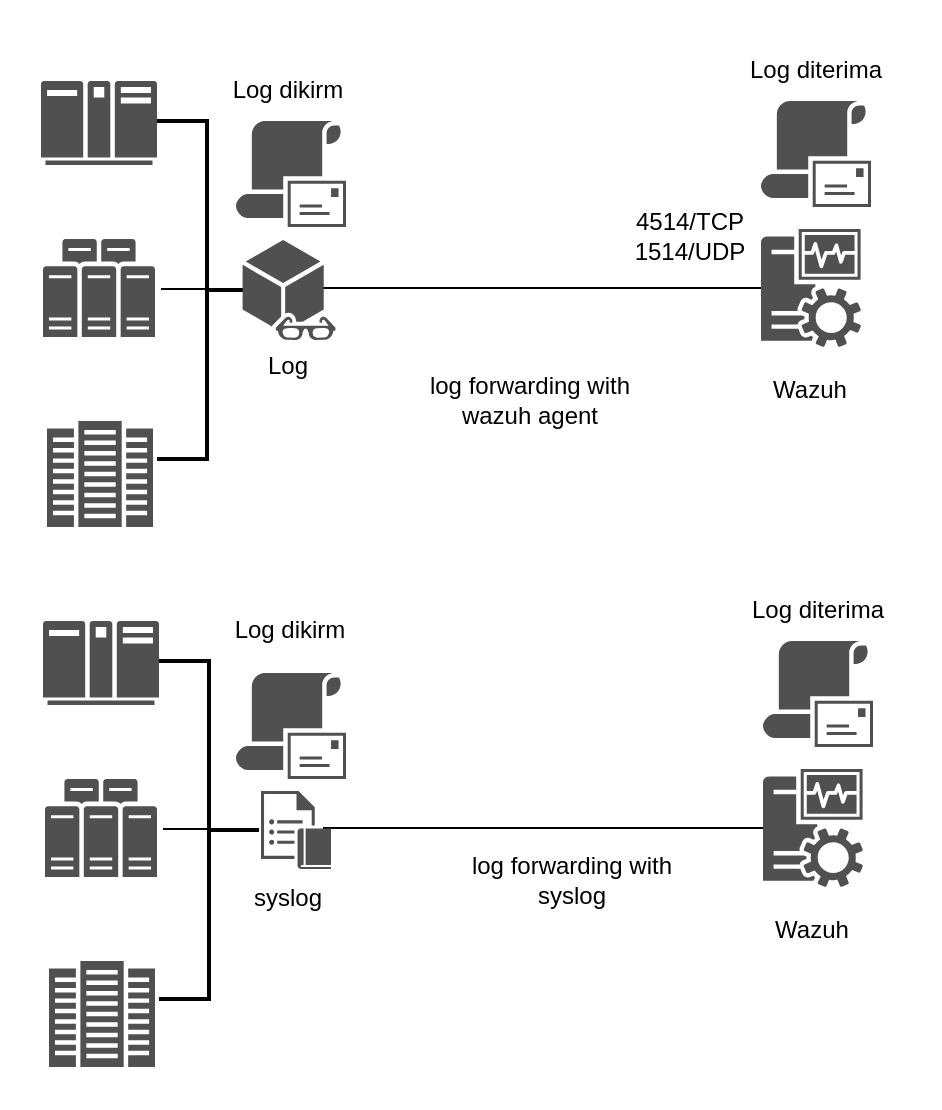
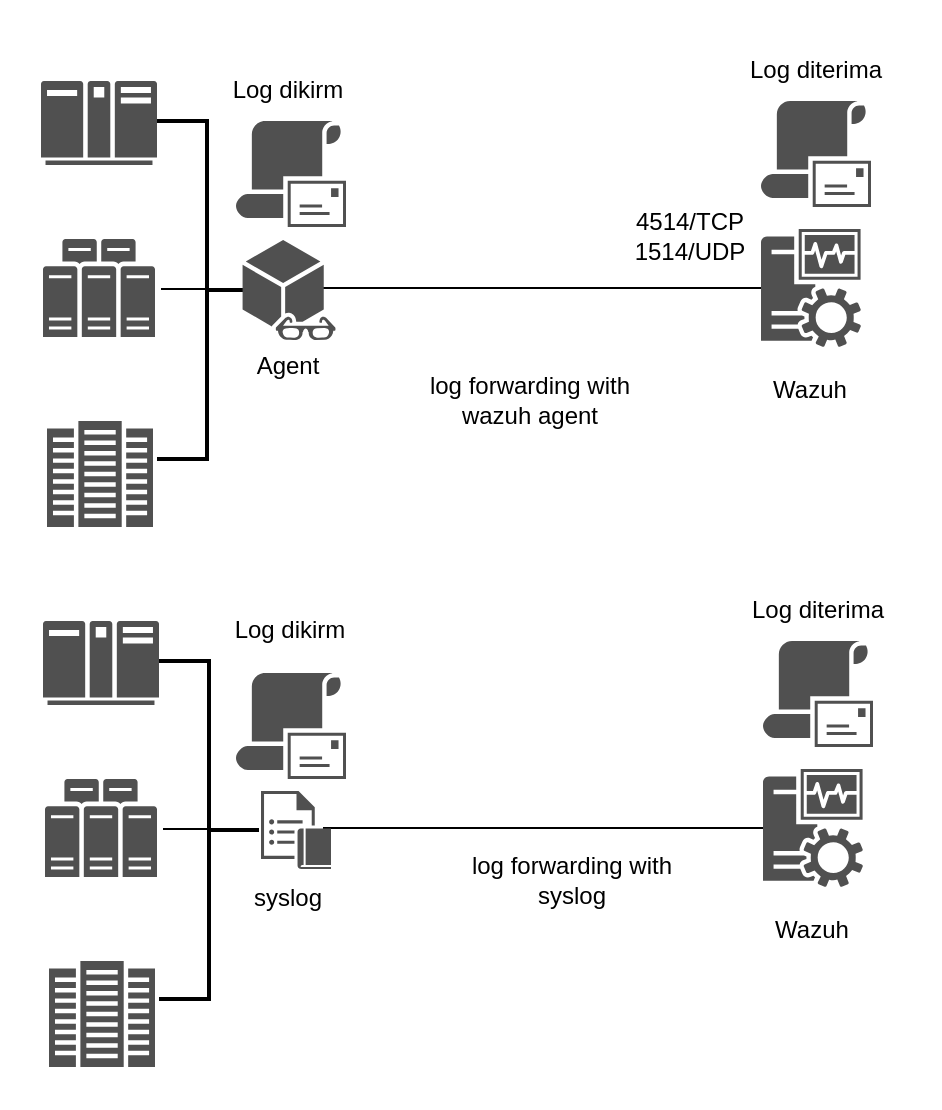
- <mxCell id="15" value="Log" style="text;html=1;strokeColor=none;fillColor=none;align=center;verticalAlign=middle;whiteSpace=wrap;rounded=0;" vertex="1" parent="1"><mxGeometry x="114" y="168" width="60" height="30" as="geometry" /></mxCell>
+ <mxCell id="15" value="Agent" style="text;html=1;strokeColor=none;fillColor=none;align=center;verticalAlign=middle;whiteSpace=wrap;rounded=0;" vertex="1" parent="1"><mxGeometry x="114" y="168" width="60" height="30" as="geometry" /></mxCell>
